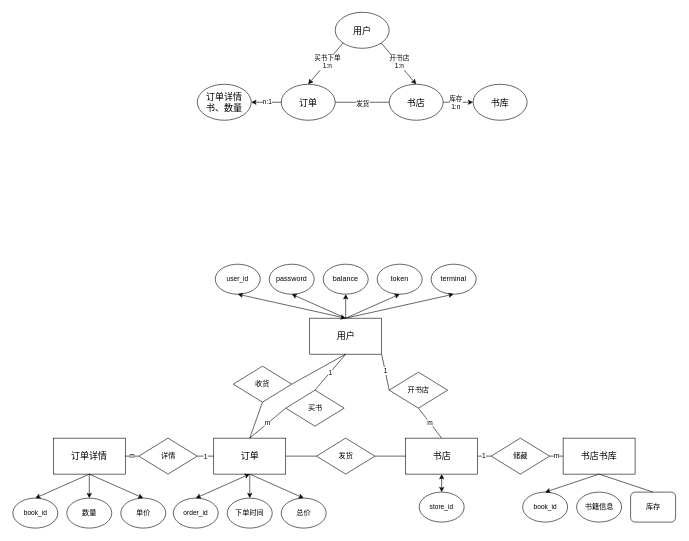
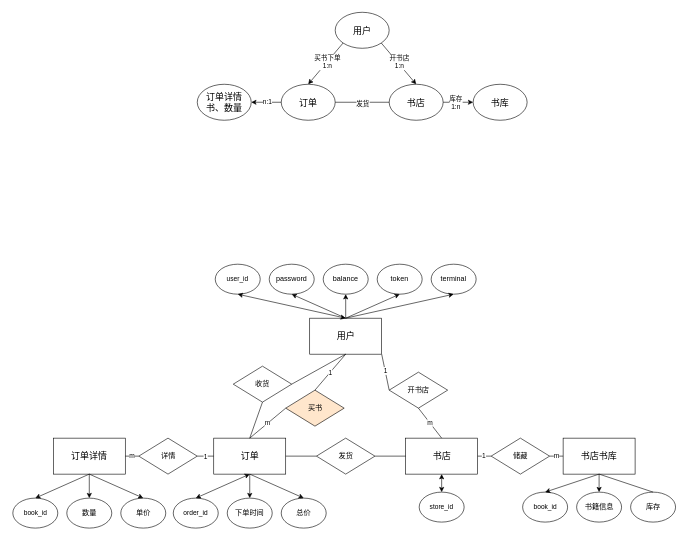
- <mxCell id="30" value="买书" style="rhombus;whiteSpace=wrap;html=1;" vertex="1" parent="1"><mxGeometry x="475.5" y="650" width="97.5" height="60" as="geometry" /></mxCell>
+ <mxCell id="30" value="买书" style="rhombus;whiteSpace=wrap;html=1;fillColor=#ffe6cc;" vertex="1" parent="1"><mxGeometry x="475.5" y="650" width="97.5" height="60" as="geometry" /></mxCell>
+ <mxCell id="55" value="" style="endArrow=classic;html=1;rounded=0;exitX=0.5;exitY=1;exitDx=0;exitDy=0;entryX=0.5;entryY=0;entryDx=0;entryDy=0;" edge="1" parent="1" source="47" target="53"><mxGeometry width="50" height="50" relative="1" as="geometry"><mxPoint x="878" y="780" as="sourcePoint" /><mxPoint x="928" y="730" as="targetPoint" /></mxGeometry></mxCell>
- <mxCell id="54" value="库存" style="whiteSpace=wrap;html=1;rounded=1;" vertex="1" parent="1"><mxGeometry x="1050.5" y="820" width="75" height="50" as="geometry" /></mxCell>
+ <mxCell id="54" value="库存" style="ellipse;whiteSpace=wrap;html=1;" vertex="1" parent="1"><mxGeometry x="1050.5" y="820" width="75" height="50" as="geometry" /></mxCell>
